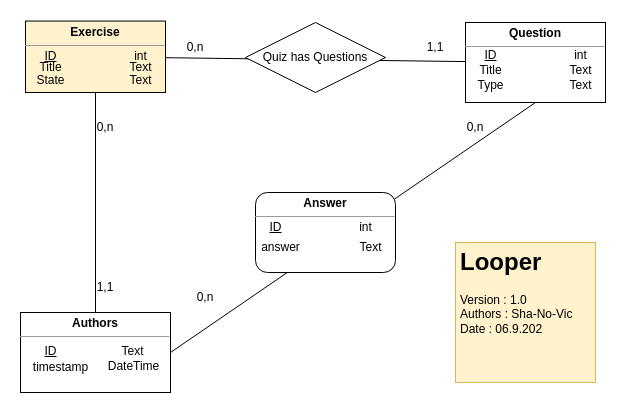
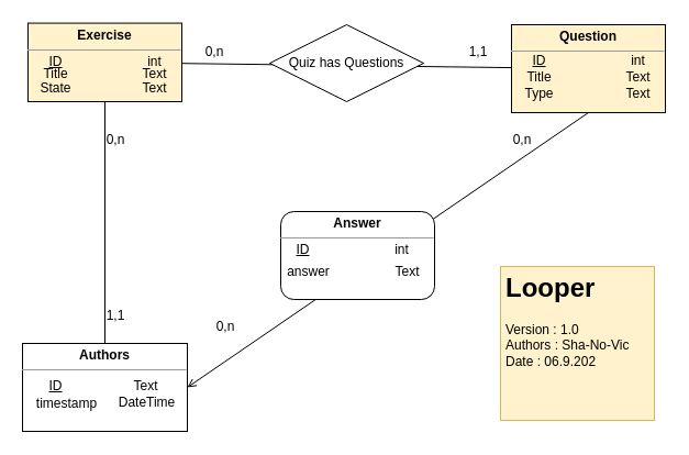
- <mxCell id="11" value="&lt;p style=&quot;margin:0px;margin-top:4px;text-align:center;&quot;&gt;&lt;b&gt;Question&lt;/b&gt;&lt;/p&gt;&lt;hr size=&quot;1&quot;&gt;&lt;div style=&quot;height:2px;&quot;&gt;&lt;/div&gt;" style="verticalAlign=top;align=left;overflow=fill;fontSize=12;fontFamily=Helvetica;html=1;whiteSpace=wrap;" parent="10" vertex="1"><mxGeometry width="140" height="80" as="geometry" /></mxCell>
+ <mxCell id="11" value="&lt;p style=&quot;margin:0px;margin-top:4px;text-align:center;&quot;&gt;&lt;b&gt;Question&lt;/b&gt;&lt;/p&gt;&lt;hr size=&quot;1&quot;&gt;&lt;div style=&quot;height:2px;&quot;&gt;&lt;/div&gt;" style="verticalAlign=top;align=left;overflow=fill;fontSize=12;fontFamily=Helvetica;html=1;whiteSpace=wrap;fillColor=#fff2cc;" parent="10" vertex="1"><mxGeometry width="140" height="80" as="geometry" /></mxCell>
- <mxCell id="27" value="" style="endArrow=none;html=1;rounded=0;exitX=0.5;exitY=1;exitDx=0;exitDy=0;entryX=1;entryY=0.5;entryDx=0;entryDy=0;" parent="1" source="11" target="19" edge="1"><mxGeometry width="50" height="50" relative="1" as="geometry"><mxPoint x="473" y="90" as="sourcePoint" /><mxPoint x="175" y="89" as="targetPoint" /></mxGeometry></mxCell>
+ <mxCell id="27" value="" style="endArrow=open;html=1;rounded=0;exitX=0.5;exitY=1;exitDx=0;exitDy=0;entryX=1;entryY=0.5;entryDx=0;entryDy=0;" parent="1" source="11" target="19" edge="1"><mxGeometry width="50" height="50" relative="1" as="geometry"><mxPoint x="473" y="90" as="sourcePoint" /><mxPoint x="175" y="89" as="targetPoint" /></mxGeometry></mxCell>
